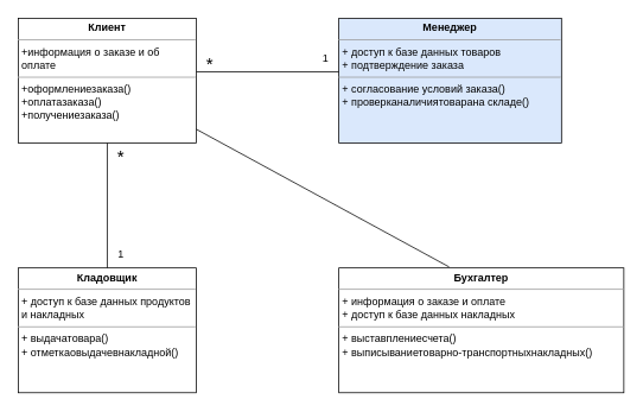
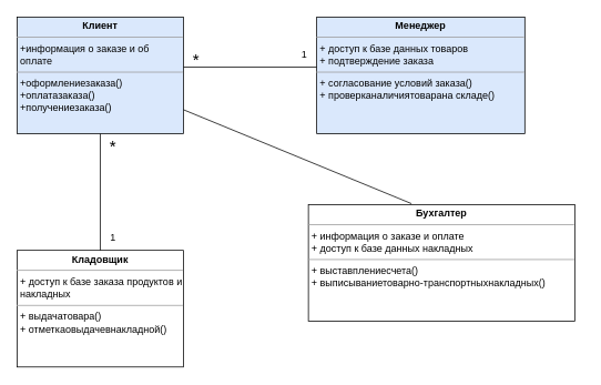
- <mxCell id="2" value="&lt;p style=&quot;margin:0px;margin-top:4px;text-align:center;&quot;&gt;&lt;b&gt;Клиент&lt;/b&gt;&lt;/p&gt;&lt;hr size=&quot;1&quot;&gt;&lt;p style=&quot;margin:0px;margin-left:4px;&quot;&gt;+информация о заказе и об оплате&lt;br&gt;&lt;/p&gt;&lt;hr size=&quot;1&quot;&gt;&lt;p style=&quot;margin:0px;margin-left:4px;&quot;&gt;+оформлениезаказа()&lt;br&gt;+оплатазаказа()&lt;/p&gt;&lt;p style=&quot;margin:0px;margin-left:4px;&quot;&gt;+получениезаказа()&lt;/p&gt;" style="verticalAlign=top;align=left;overflow=fill;fontSize=12;fontFamily=Helvetica;html=1;whiteSpace=wrap;" vertex="1" parent="1"><mxGeometry x="20" y="20" width="200" height="140" as="geometry" /></mxCell>
+ <mxCell id="2" value="&lt;p style=&quot;margin:0px;margin-top:4px;text-align:center;&quot;&gt;&lt;b&gt;Клиент&lt;/b&gt;&lt;/p&gt;&lt;hr size=&quot;1&quot;&gt;&lt;p style=&quot;margin:0px;margin-left:4px;&quot;&gt;+информация о заказе и об оплате&lt;br&gt;&lt;/p&gt;&lt;hr size=&quot;1&quot;&gt;&lt;p style=&quot;margin:0px;margin-left:4px;&quot;&gt;+оформлениезаказа()&lt;br&gt;+оплатазаказа()&lt;/p&gt;&lt;p style=&quot;margin:0px;margin-left:4px;&quot;&gt;+получениезаказа()&lt;/p&gt;" style="verticalAlign=top;align=left;overflow=fill;fontSize=12;fontFamily=Helvetica;html=1;whiteSpace=wrap;fillColor=#dae8fc;" vertex="1" parent="1"><mxGeometry x="20" y="20" width="200" height="140" as="geometry" /></mxCell>
- <mxCell id="4" value="&lt;p style=&quot;margin:0px;margin-top:4px;text-align:center;&quot;&gt;&lt;b&gt;Кладовщик&lt;/b&gt;&lt;/p&gt;&lt;hr size=&quot;1&quot;&gt;&lt;p style=&quot;margin:0px;margin-left:4px;&quot;&gt;+ доступ к базе данных продуктов и накладных&lt;br&gt;&lt;/p&gt;&lt;hr size=&quot;1&quot;&gt;&lt;p style=&quot;margin:0px;margin-left:4px;&quot;&gt;+ выдачатовара()&lt;br&gt;+ отметкаовыдачевнакладной()&lt;/p&gt;" style="verticalAlign=top;align=left;overflow=fill;fontSize=12;fontFamily=Helvetica;html=1;whiteSpace=wrap;" vertex="1" parent="1"><mxGeometry x="20" y="300" width="200" height="140" as="geometry" /></mxCell>
+ <mxCell id="4" value="&lt;p style=&quot;margin:0px;margin-top:4px;text-align:center;&quot;&gt;&lt;b&gt;Кладовщик&lt;/b&gt;&lt;/p&gt;&lt;hr size=&quot;1&quot;&gt;&lt;p style=&quot;margin:0px;margin-left:4px;&quot;&gt;+ доступ к базе заказа продуктов и накладных&lt;br&gt;&lt;/p&gt;&lt;hr size=&quot;1&quot;&gt;&lt;p style=&quot;margin:0px;margin-left:4px;&quot;&gt;+ выдачатовара()&lt;br&gt;+ отметкаовыдачевнакладной()&lt;/p&gt;" style="verticalAlign=top;align=left;overflow=fill;fontSize=12;fontFamily=Helvetica;html=1;whiteSpace=wrap;" vertex="1" parent="1"><mxGeometry x="20" y="300" width="200" height="140" as="geometry" /></mxCell>
- <mxCell id="5" value="&lt;p style=&quot;margin:0px;margin-top:4px;text-align:center;&quot;&gt;&lt;b style=&quot;&quot;&gt;Бухгалтер&lt;/b&gt;&lt;/p&gt;&lt;hr size=&quot;1&quot;&gt;&lt;p style=&quot;margin:0px;margin-left:4px;&quot;&gt;+ информация о заказе и оплате&lt;br&gt;+ доступ к базе данных накладных&lt;/p&gt;&lt;hr size=&quot;1&quot;&gt;&lt;p style=&quot;margin:0px;margin-left:4px;&quot;&gt;+ выставплениесчета()&lt;br&gt;+ выписываниетоварно-транспортныхнакладных()&lt;/p&gt;" style="verticalAlign=top;align=left;overflow=fill;fontSize=12;fontFamily=Helvetica;html=1;whiteSpace=wrap;" vertex="1" parent="1"><mxGeometry x="380" y="300" width="320" height="140" as="geometry" /></mxCell>
+ <mxCell id="5" value="&lt;p style=&quot;margin:0px;margin-top:4px;text-align:center;&quot;&gt;&lt;b style=&quot;&quot;&gt;Бухгалтер&lt;/b&gt;&lt;/p&gt;&lt;hr size=&quot;1&quot;&gt;&lt;p style=&quot;margin:0px;margin-left:4px;&quot;&gt;+ информация о заказе и оплате&lt;br&gt;+ доступ к базе данных накладных&lt;/p&gt;&lt;hr size=&quot;1&quot;&gt;&lt;p style=&quot;margin:0px;margin-left:4px;&quot;&gt;+ выставплениесчета()&lt;br&gt;+ выписываниетоварно-транспортныхнакладных()&lt;/p&gt;" style="verticalAlign=top;align=left;overflow=fill;fontSize=12;fontFamily=Helvetica;html=1;whiteSpace=wrap;" vertex="1" parent="1"><mxGeometry x="370" y="245" width="320" height="140" as="geometry" /></mxCell>
